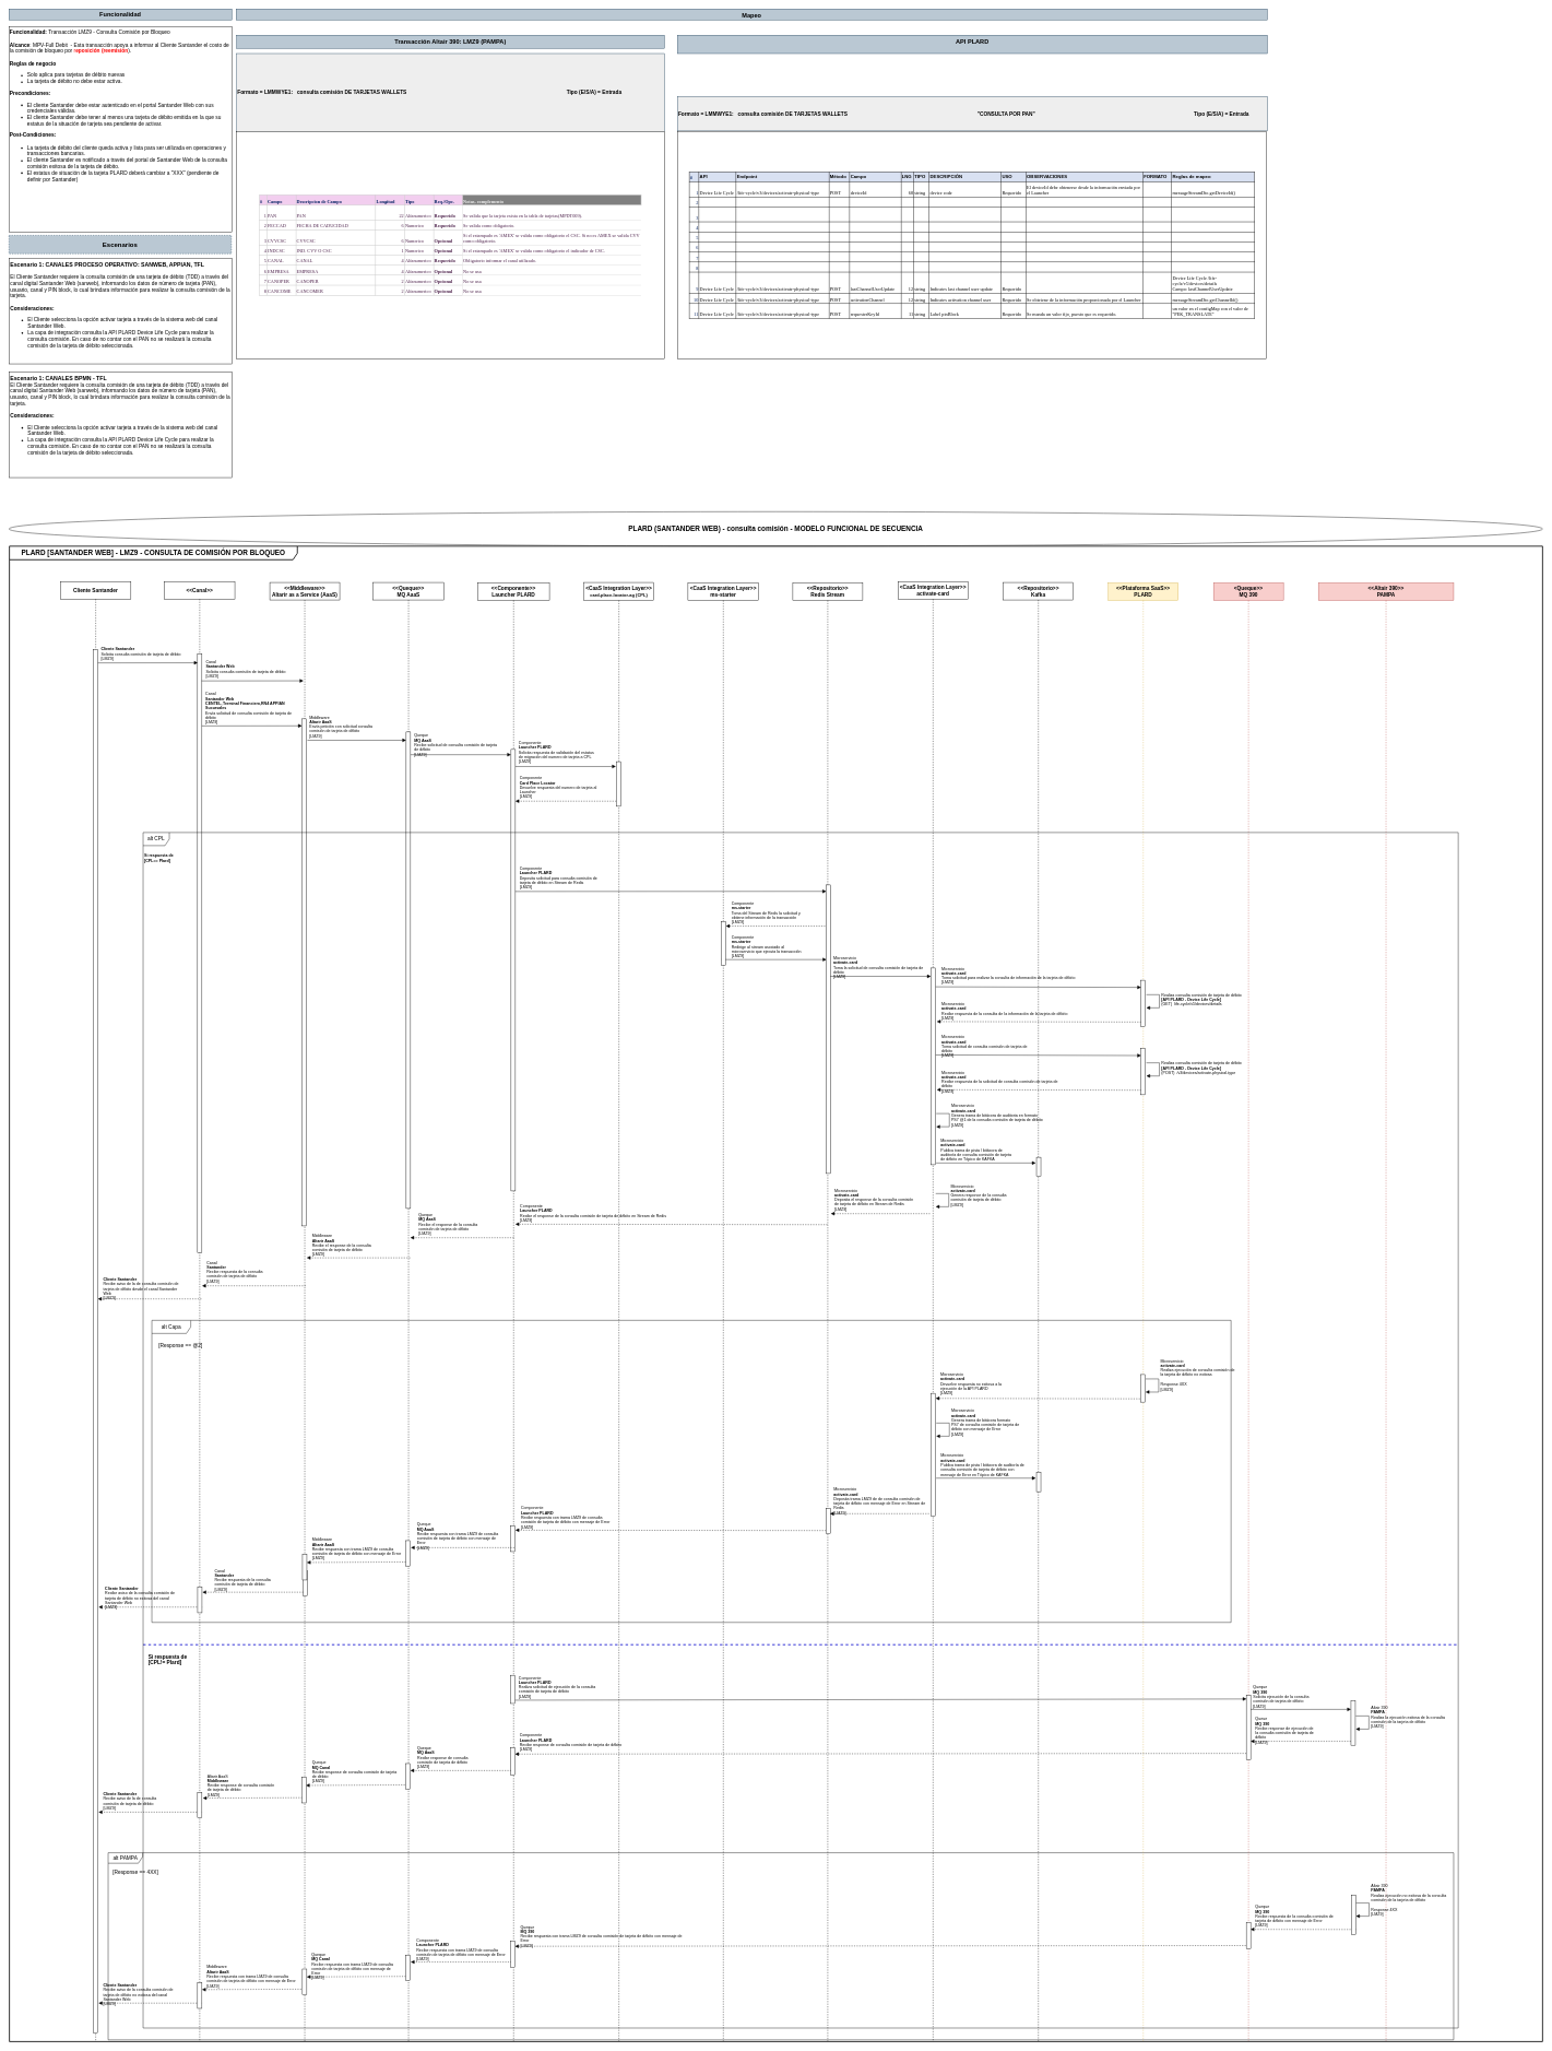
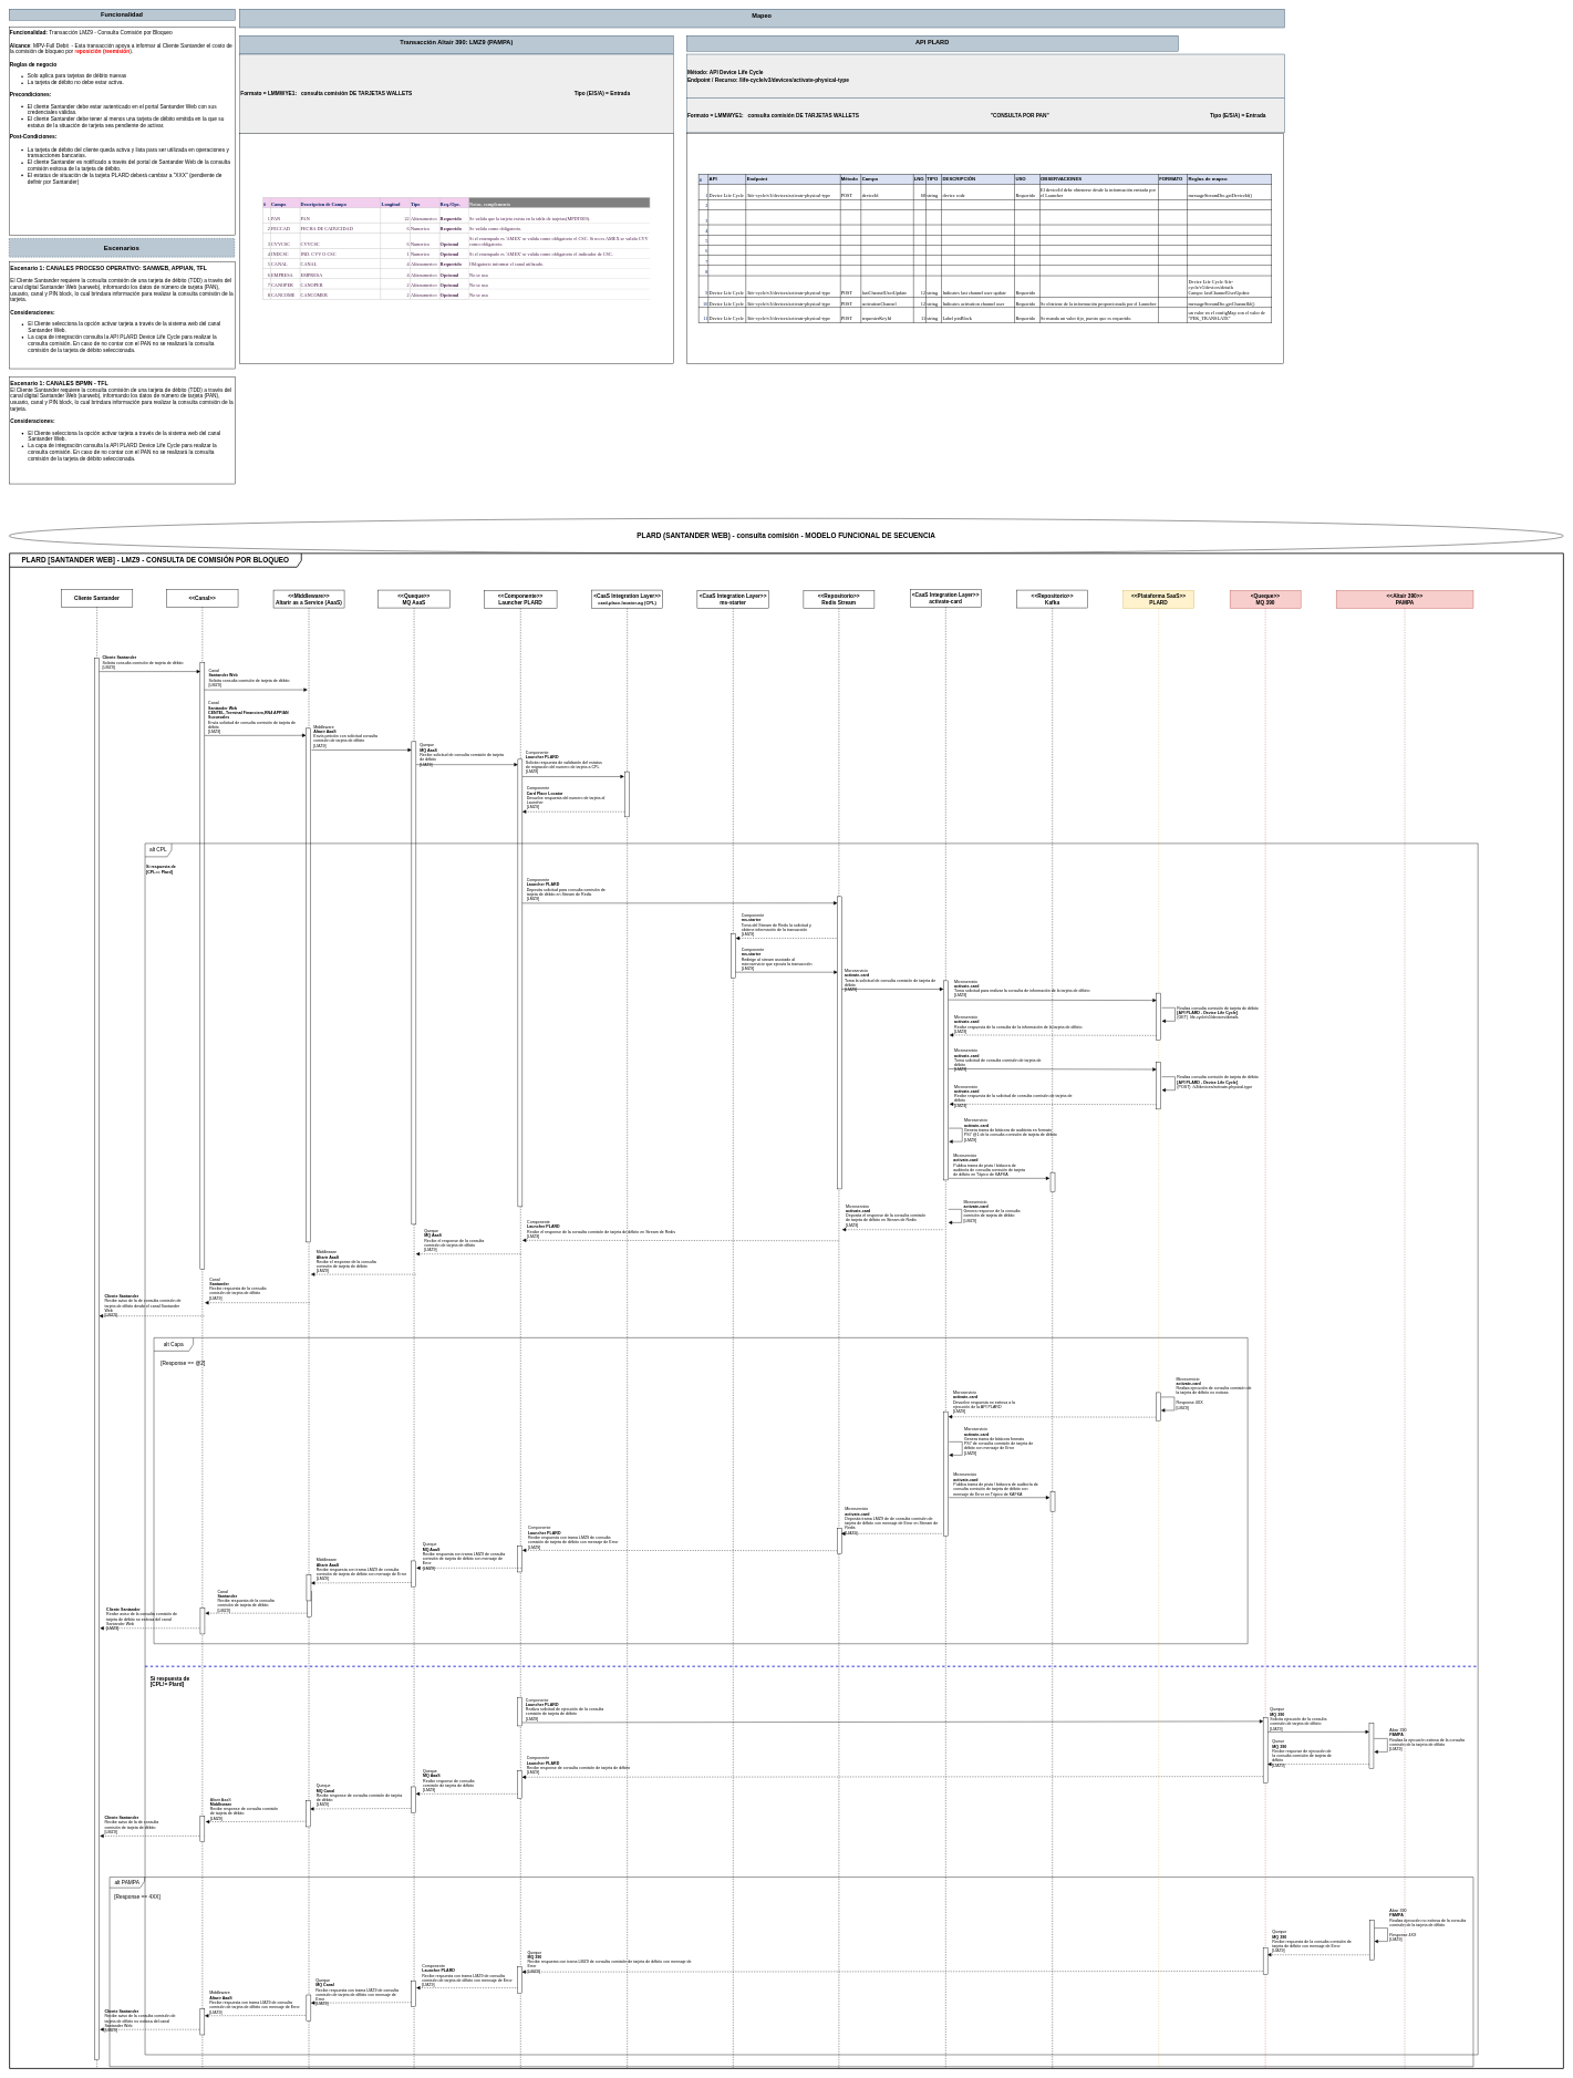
- <mxCell id="9" value="Mapeo" style="rounded=0;whiteSpace=wrap;html=1;fillColor=#bac8d3;strokeColor=#23445d;fontSize=14;fontStyle=1;verticalAlign=top;container=0;" parent="1" vertex="1"><mxGeometry x="540" y="20" width="2360" height="25" as="geometry" /></mxCell>
+ <mxCell id="9" value="Mapeo" style="rounded=0;whiteSpace=wrap;html=1;fillColor=#bac8d3;strokeColor=#23445d;fontSize=14;fontStyle=1;verticalAlign=top;container=0;" parent="1" vertex="1"><mxGeometry x="540" y="20" width="2360" height="42" as="geometry" /></mxCell>
- <mxCell id="6" value="Transacción Altair 390: LMZ9 (PAMPA)" style="rounded=0;whiteSpace=wrap;html=1;fillColor=#bac8d3;strokeColor=#23445d;fontSize=14;fontStyle=1;verticalAlign=top;container=0;" parent="1" vertex="1"><mxGeometry x="541" y="80" width="979" height="30" as="geometry" /></mxCell>
+ <mxCell id="6" value="Transacción Altair 390: LMZ9 (PAMPA)" style="rounded=0;whiteSpace=wrap;html=1;fillColor=#bac8d3;strokeColor=#23445d;fontSize=14;fontStyle=1;verticalAlign=top;container=0;" parent="1" vertex="1"><mxGeometry x="541" y="80" width="979" height="42" as="geometry" /></mxCell>
- <mxCell id="7" value="API PLARD" style="rounded=0;whiteSpace=wrap;html=1;fillColor=#bac8d3;strokeColor=#23445d;fontSize=14;fontStyle=1;verticalAlign=top;container=0;" parent="1" vertex="1"><mxGeometry x="1550" y="80" width="1350" height="42" as="geometry" /></mxCell>
+ <mxCell id="7" value="API PLARD" style="rounded=0;whiteSpace=wrap;html=1;fillColor=#bac8d3;strokeColor=#23445d;fontSize=14;fontStyle=1;verticalAlign=top;container=0;" parent="1" vertex="1"><mxGeometry x="1550" y="80" width="1110" height="35" as="geometry" /></mxCell>
+ <mxCell id="10" value="&lt;font style=&quot;font-size: 12px;&quot;&gt;Método: API Device Life Cycle&amp;nbsp;&lt;/font&gt;&lt;div&gt;&lt;font style=&quot;font-size: 12px;&quot;&gt;Endpoint / Recurso: /life-cycle/v3/devices/activate-physical-type&lt;/font&gt;&lt;/div&gt;" style="rounded=0;whiteSpace=wrap;html=1;fillColor=#EEEEEE;strokeColor=#23445d;fontSize=14;fontStyle=1;align=left;" parent="1" vertex="1"><mxGeometry x="1550" y="122" width="1350" height="98" as="geometry" /></mxCell>
